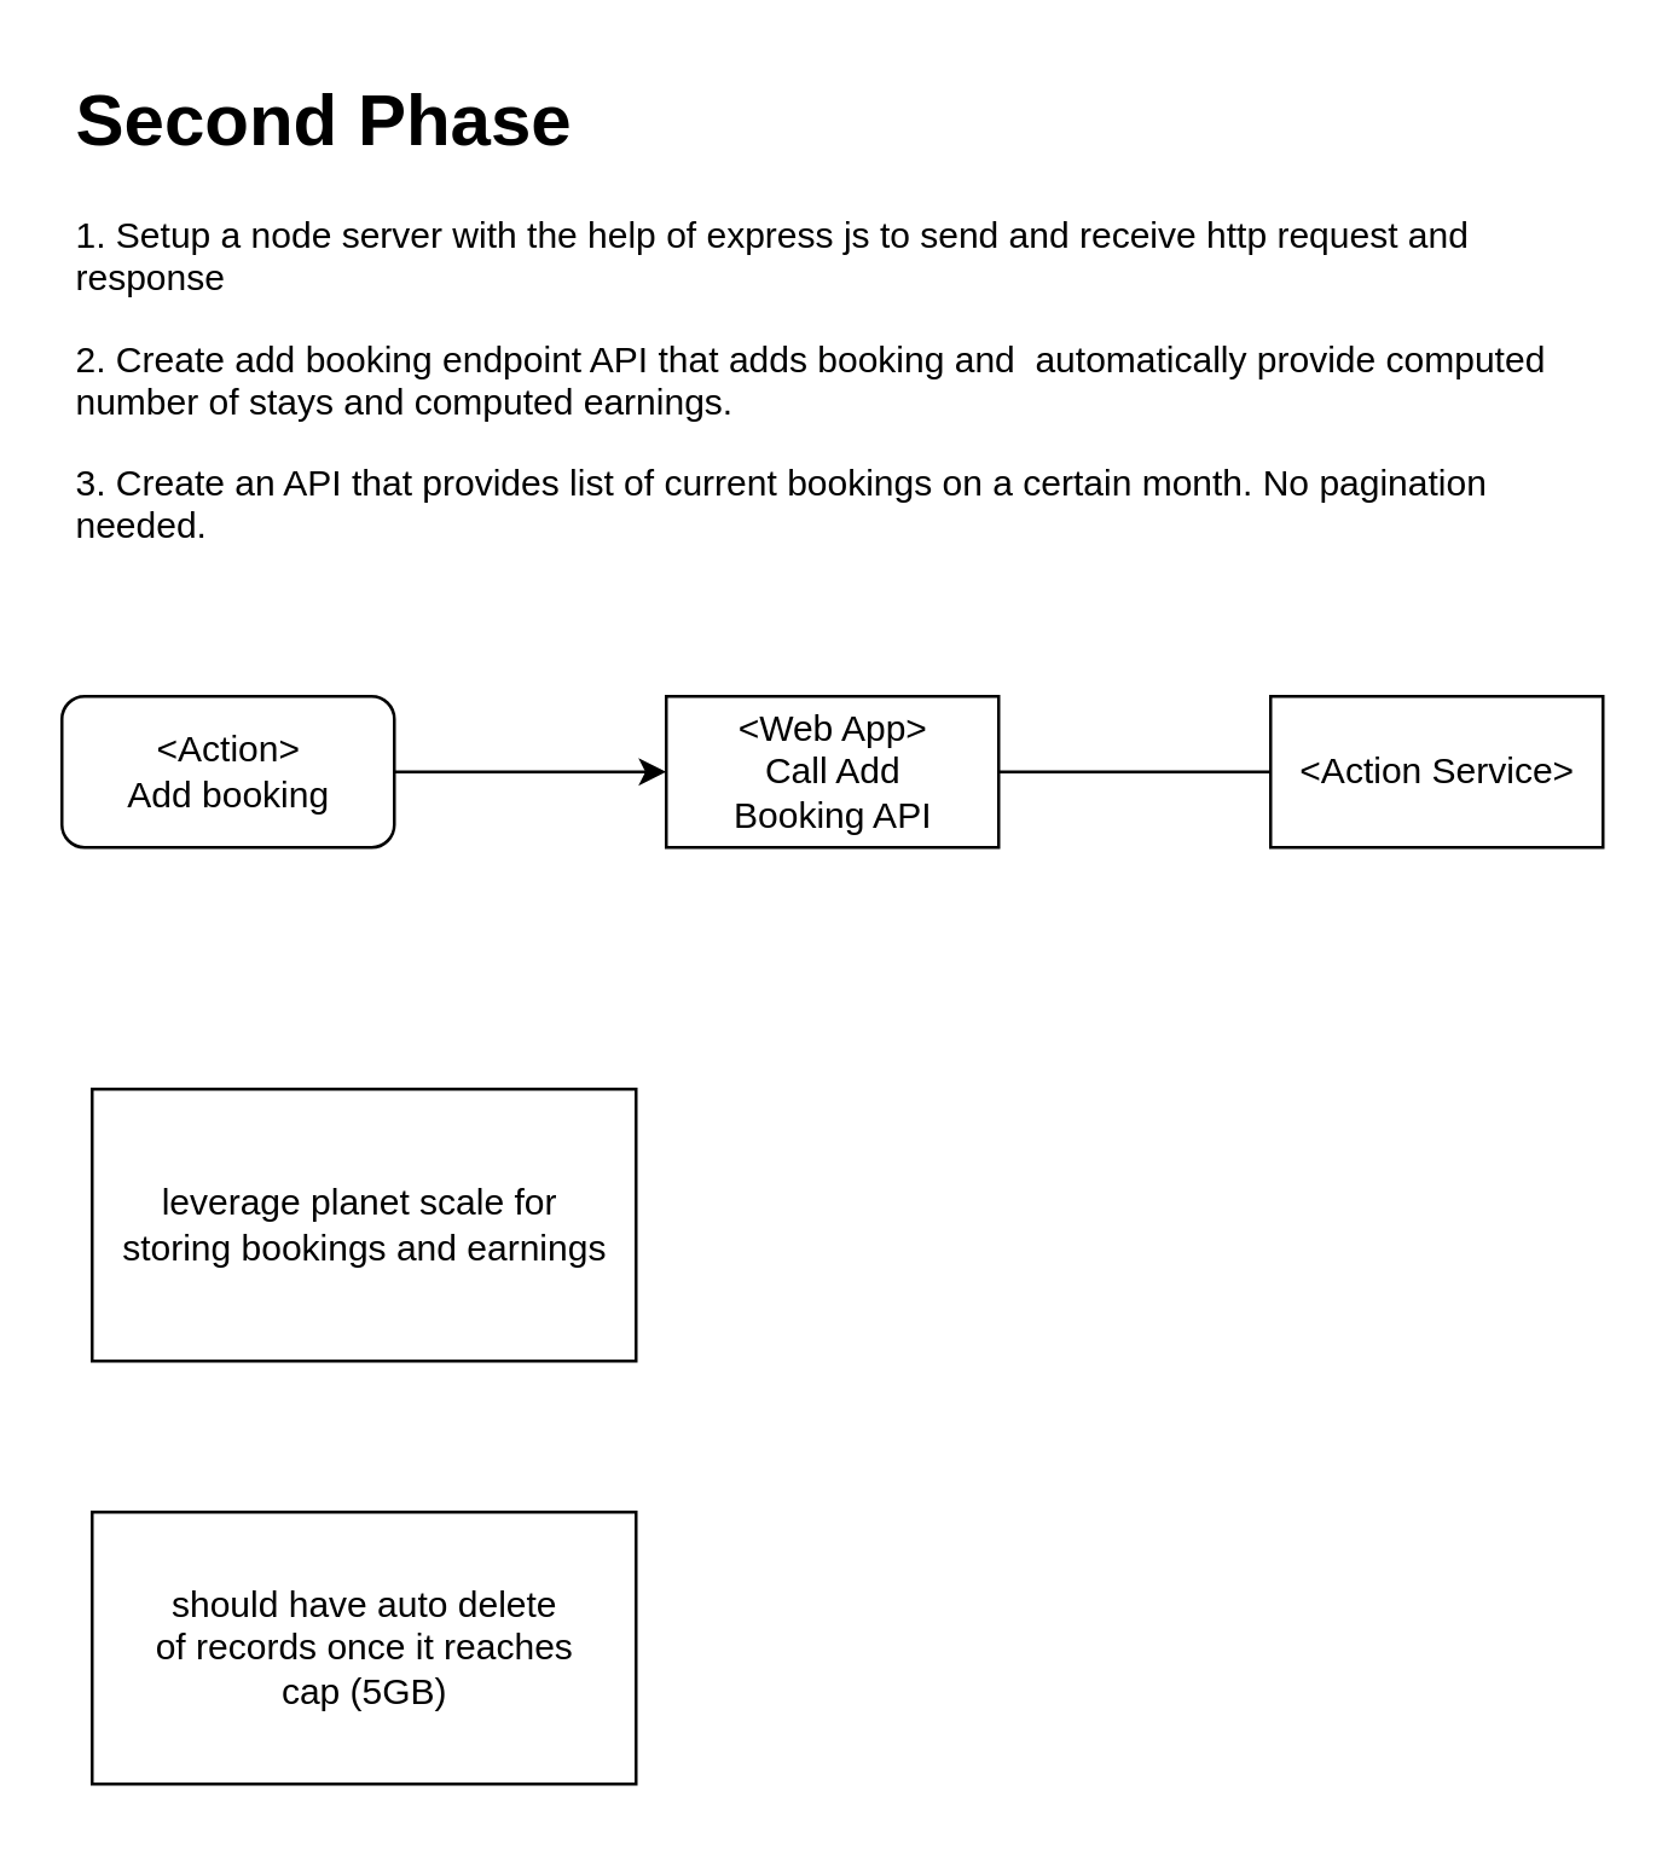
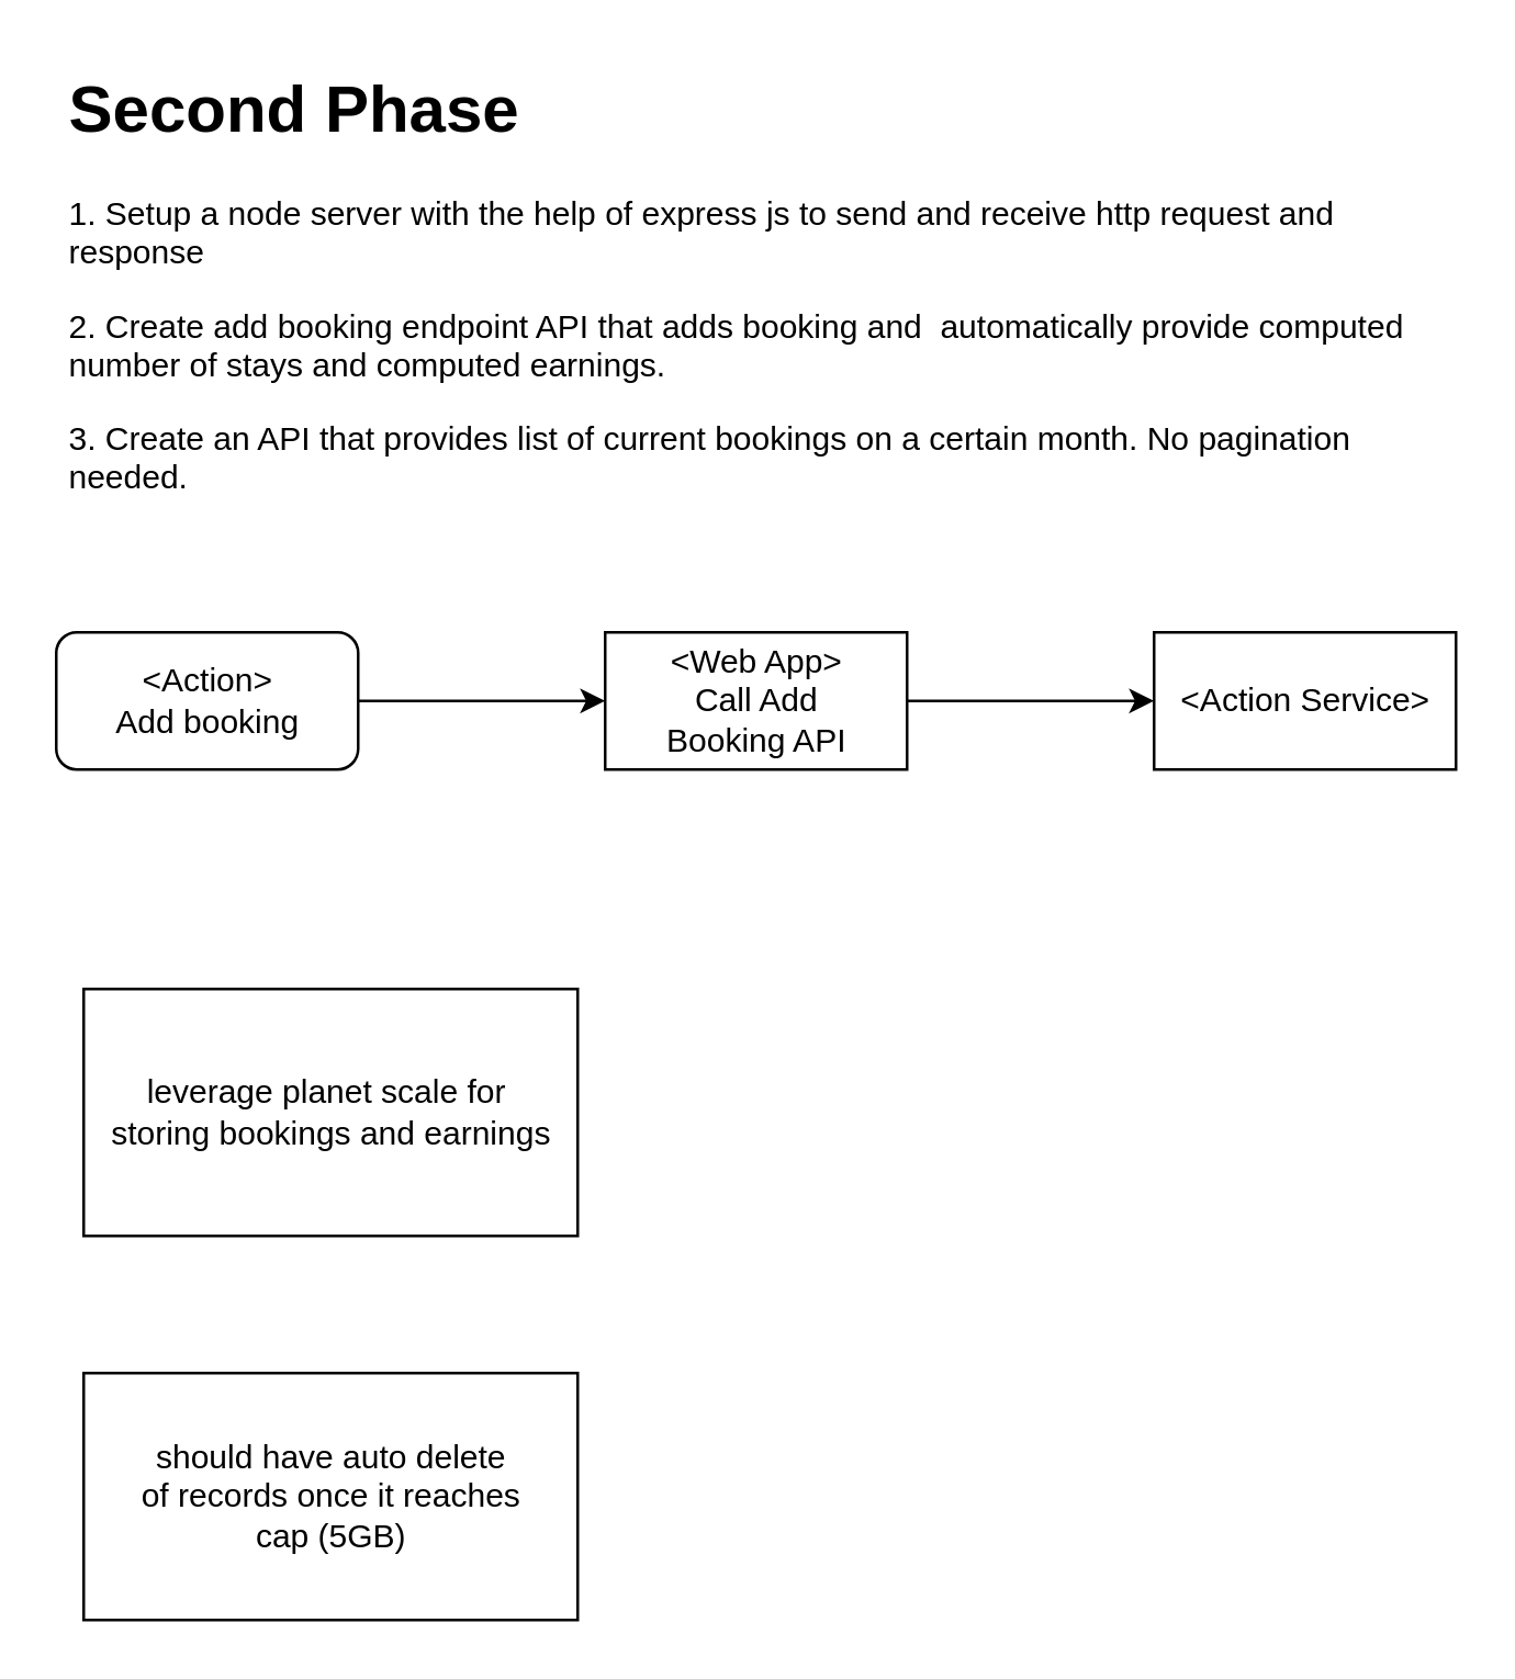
- <mxCell id="5" style="edgeStyle=none;html=1;exitX=1;exitY=0.5;exitDx=0;exitDy=0;entryX=0;entryY=0.5;entryDx=0;entryDy=0;endArrow=none;" parent="1" source="6" target="7" edge="1"><mxGeometry relative="1" as="geometry" /></mxCell>
+ <mxCell id="5" style="edgeStyle=none;html=1;exitX=1;exitY=0.5;exitDx=0;exitDy=0;entryX=0;entryY=0.5;entryDx=0;entryDy=0;" parent="1" source="6" target="7" edge="1"><mxGeometry relative="1" as="geometry" /></mxCell>
